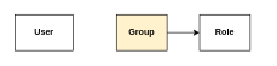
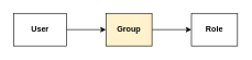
+ <mxCell id="2" style="edgeStyle=none;html=1;" parent="1" source="3" target="5" edge="1"><mxGeometry relative="1" as="geometry" /></mxCell>
- <mxCell id="6" value="&lt;b&gt;Role&lt;/b&gt;" style="rounded=0;whiteSpace=wrap;html=1;" parent="1" vertex="1"><mxGeometry x="275" y="20" width="70" height="50" as="geometry" /></mxCell>
+ <mxCell id="6" value="&lt;b&gt;Role&lt;/b&gt;" style="rounded=0;whiteSpace=wrap;html=1;" parent="1" vertex="1"><mxGeometry x="290" y="20" width="70" height="50" as="geometry" /></mxCell>
